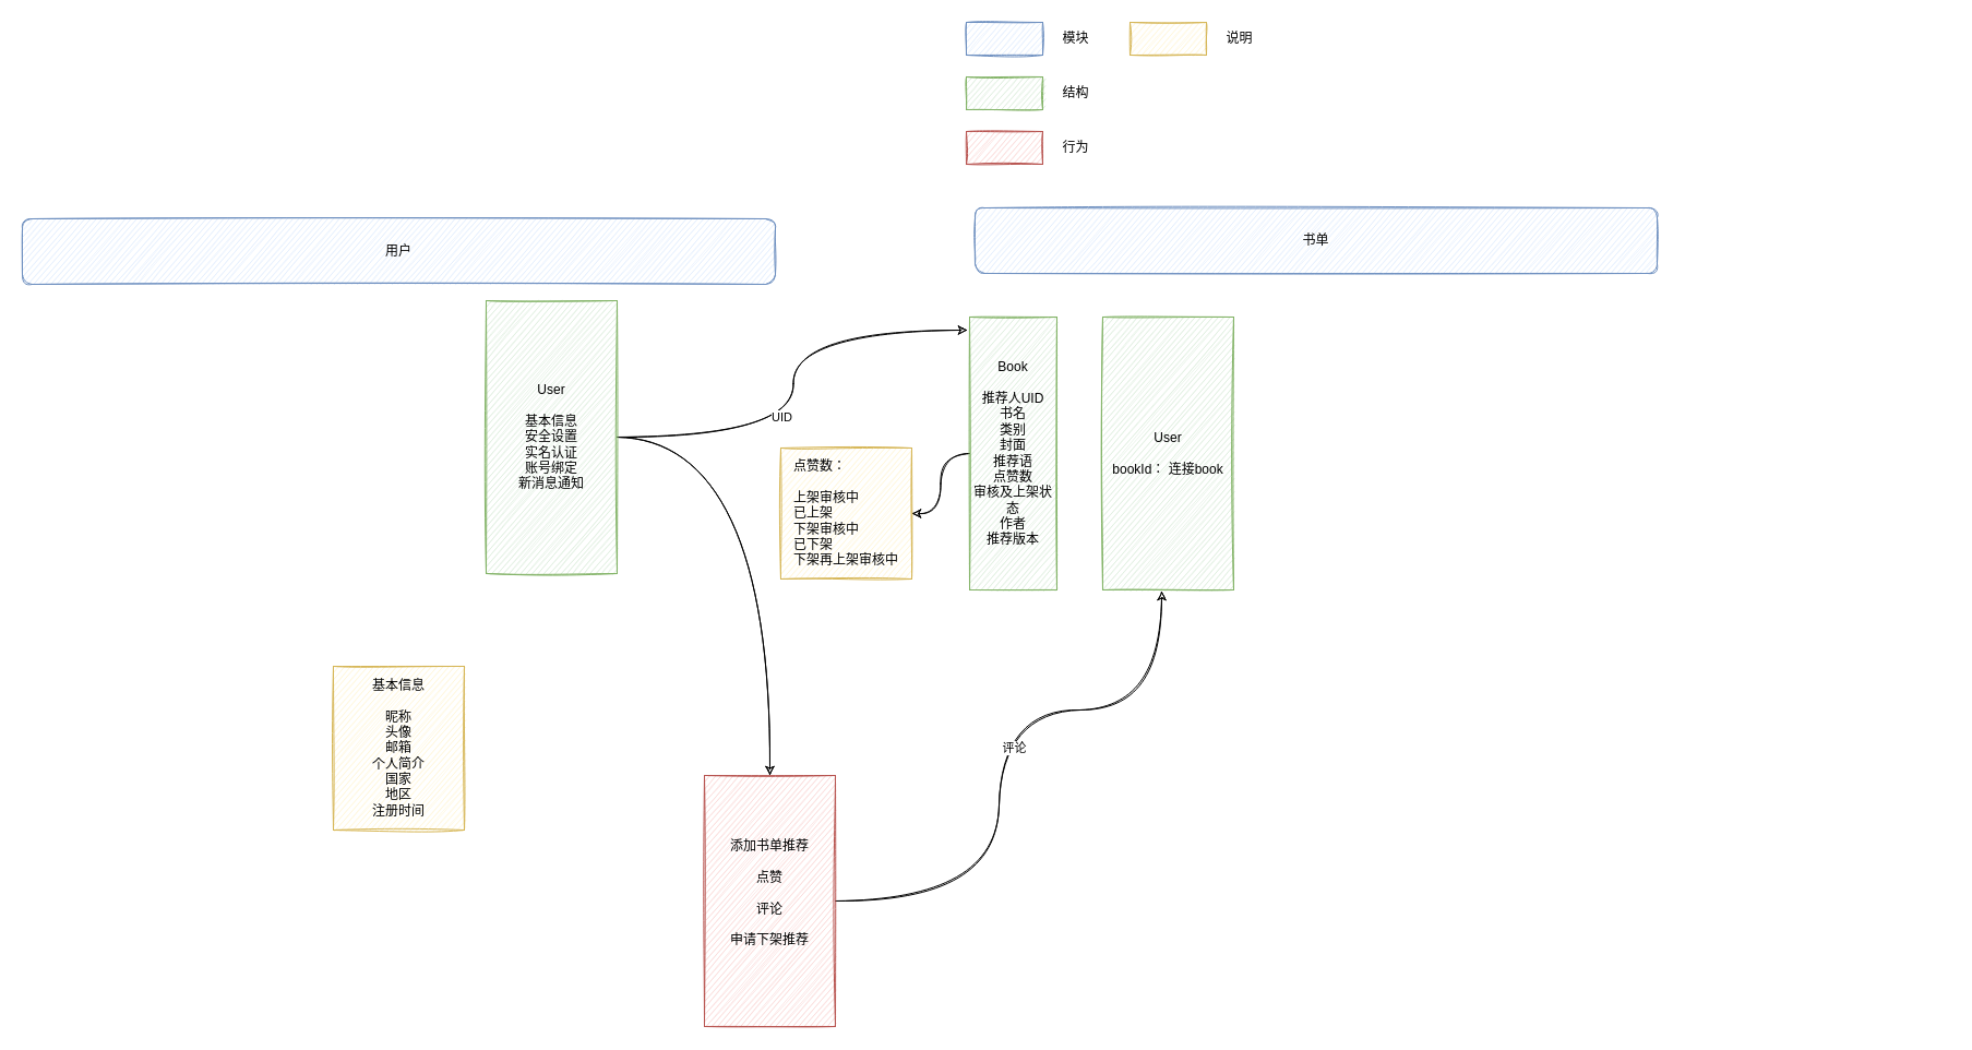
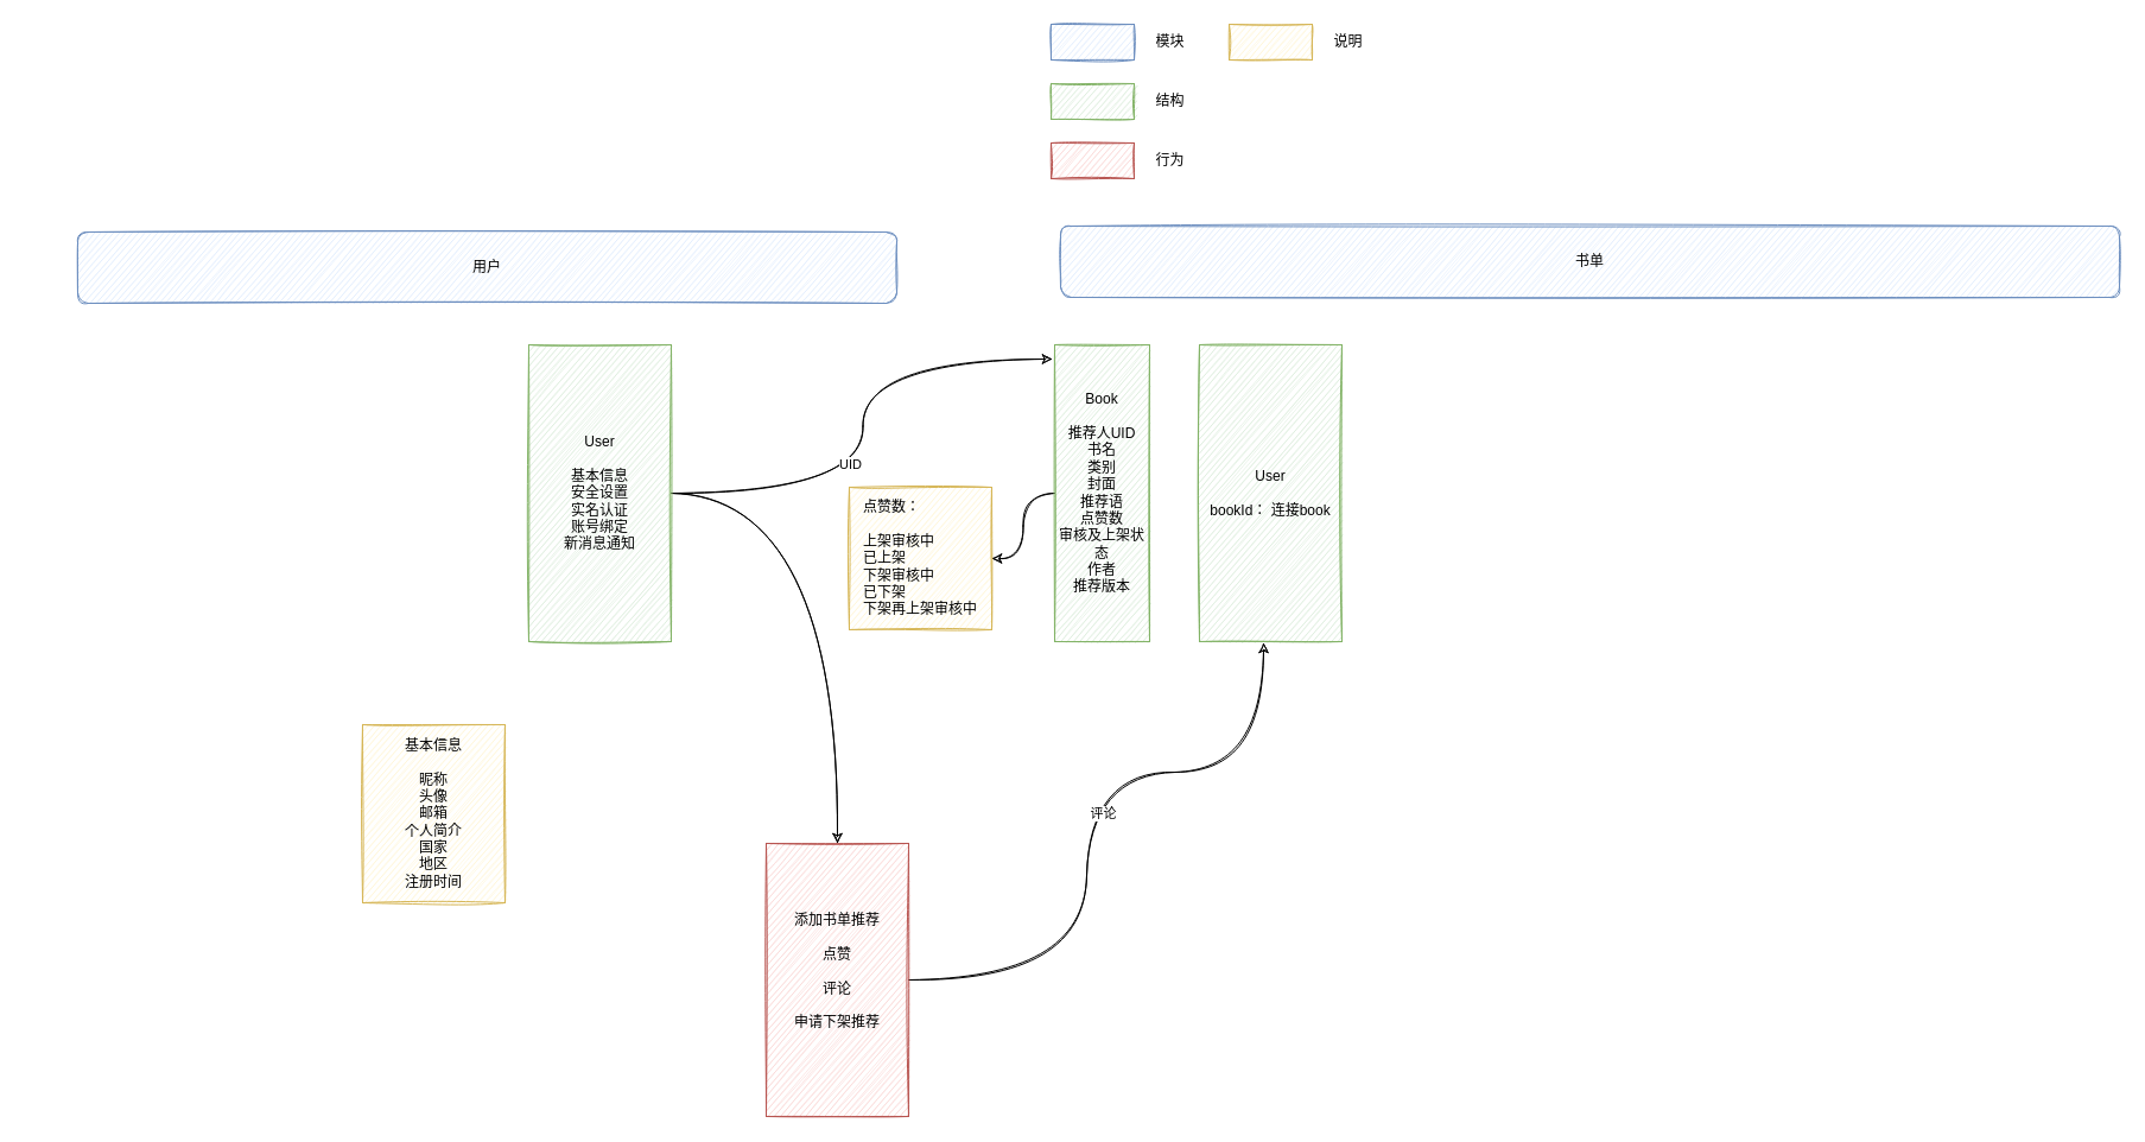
- <mxCell id="2" value="书单" style="rounded=1;whiteSpace=wrap;html=1;sketch=1;fillColor=#dae8fc;strokeColor=#6c8ebf;" vertex="1" parent="1"><mxGeometry x="893" y="190" width="625" height="60" as="geometry" /></mxCell>
+ <mxCell id="2" value="书单" style="rounded=1;whiteSpace=wrap;html=1;sketch=1;fillColor=#dae8fc;strokeColor=#6c8ebf;" vertex="1" parent="1"><mxGeometry x="893" y="190" width="892" height="60" as="geometry" /></mxCell>
- <mxCell id="23" value="用户" style="rounded=1;whiteSpace=wrap;html=1;sketch=1;fillColor=#dae8fc;strokeColor=#6c8ebf;" vertex="1" parent="1"><mxGeometry x="20" y="200" width="690" height="60" as="geometry" /></mxCell>
+ <mxCell id="23" value="用户" style="rounded=1;whiteSpace=wrap;html=1;sketch=1;fillColor=#dae8fc;strokeColor=#6c8ebf;" vertex="1" parent="1"><mxGeometry x="65" y="195" width="690" height="60" as="geometry" /></mxCell>
- <mxCell id="21" value="User&lt;br&gt;&lt;br&gt;基本信息&lt;br&gt;安全设置&lt;br&gt;实名认证&lt;br&gt;账号绑定&lt;br&gt;新消息通知&lt;br&gt;" style="rounded=0;whiteSpace=wrap;html=1;sketch=1;fillColor=#d5e8d4;strokeColor=#82b366;" vertex="1" parent="1"><mxGeometry x="445" y="275" width="120" height="250" as="geometry" /></mxCell>
+ <mxCell id="21" value="User&lt;br&gt;&lt;br&gt;基本信息&lt;br&gt;安全设置&lt;br&gt;实名认证&lt;br&gt;账号绑定&lt;br&gt;新消息通知&lt;br&gt;" style="rounded=0;whiteSpace=wrap;html=1;sketch=1;fillColor=#d5e8d4;strokeColor=#82b366;" vertex="1" parent="1"><mxGeometry x="445" y="290" width="120" height="250" as="geometry" /></mxCell>
